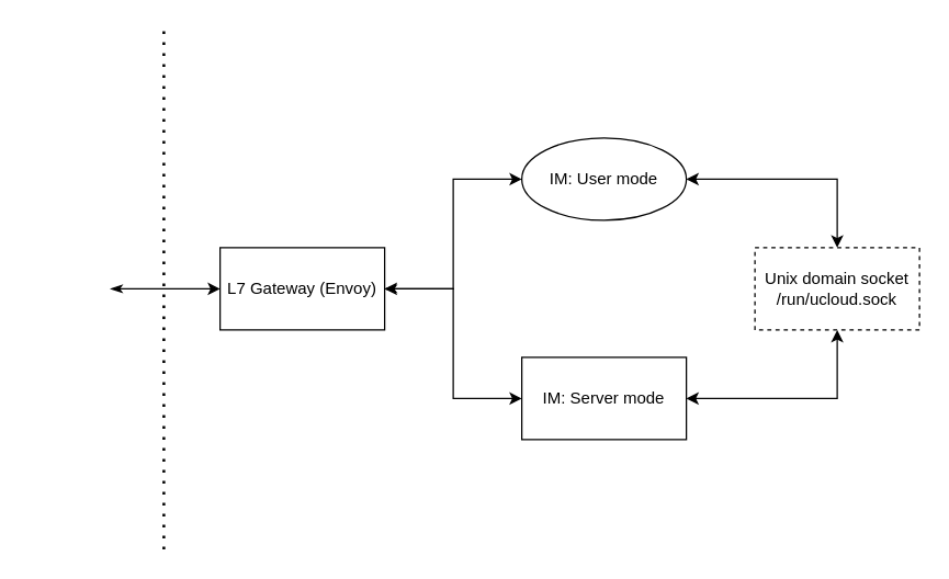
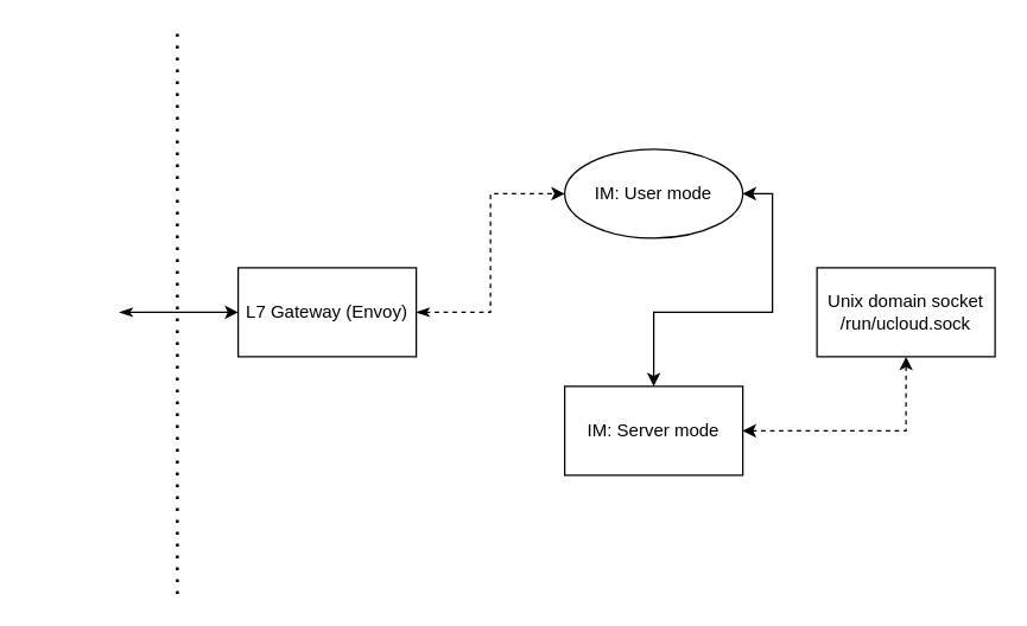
- <mxCell id="7" style="edgeStyle=orthogonalEdgeStyle;rounded=0;orthogonalLoop=1;jettySize=auto;html=1;exitX=1;exitY=0.5;exitDx=0;exitDy=0;entryX=0.5;entryY=0;entryDx=0;entryDy=0;startArrow=classic;startFill=1;" edge="1" parent="1" source="8" target="9"><mxGeometry relative="1" as="geometry" /></mxCell>
+ <mxCell id="7" style="edgeStyle=orthogonalEdgeStyle;rounded=0;orthogonalLoop=1;jettySize=auto;html=1;exitX=1;exitY=0.5;exitDx=0;exitDy=0;startArrow=classic;startFill=1;" edge="1" parent="1" source="8" target="6"><mxGeometry relative="1" as="geometry" /></mxCell>
- <mxCell id="2" style="edgeStyle=orthogonalEdgeStyle;rounded=0;orthogonalLoop=1;jettySize=auto;html=1;exitX=1;exitY=0.5;exitDx=0;exitDy=0;entryX=0;entryY=0.5;entryDx=0;entryDy=0;startArrow=classicThin;startFill=1;" edge="1" parent="1" source="4" target="8"><mxGeometry relative="1" as="geometry" /></mxCell>
+ <mxCell id="2" style="edgeStyle=orthogonalEdgeStyle;rounded=0;orthogonalLoop=1;jettySize=auto;html=1;exitX=1;exitY=0.5;exitDx=0;exitDy=0;entryX=0;entryY=0.5;entryDx=0;entryDy=0;startArrow=classicThin;startFill=1;dashed=1;" edge="1" parent="1" source="4" target="8"><mxGeometry relative="1" as="geometry" /></mxCell>
- <mxCell id="9" value="Unix domain socket&lt;br&gt;/run/ucloud.sock" style="rounded=0;whiteSpace=wrap;html=1;align=center;dashed=1;" vertex="1" parent="1"><mxGeometry x="550" y="180" width="120" height="60" as="geometry" /></mxCell>
+ <mxCell id="9" value="Unix domain socket&lt;br&gt;/run/ucloud.sock" style="rounded=0;whiteSpace=wrap;html=1;align=center;" vertex="1" parent="1"><mxGeometry x="550" y="180" width="120" height="60" as="geometry" /></mxCell>
- <mxCell id="3" style="edgeStyle=orthogonalEdgeStyle;rounded=0;orthogonalLoop=1;jettySize=auto;html=1;exitX=1;exitY=0.5;exitDx=0;exitDy=0;entryX=0;entryY=0.5;entryDx=0;entryDy=0;startArrow=classic;startFill=1;" edge="1" parent="1" source="4" target="6"><mxGeometry relative="1" as="geometry" /></mxCell>
- <mxCell id="5" style="edgeStyle=orthogonalEdgeStyle;rounded=0;orthogonalLoop=1;jettySize=auto;html=1;exitX=1;exitY=0.5;exitDx=0;exitDy=0;entryX=0.5;entryY=1;entryDx=0;entryDy=0;startArrow=classic;startFill=1;" edge="1" parent="1" source="6" target="9"><mxGeometry relative="1" as="geometry" /></mxCell>
+ <mxCell id="5" style="edgeStyle=orthogonalEdgeStyle;rounded=0;orthogonalLoop=1;jettySize=auto;html=1;exitX=1;exitY=0.5;exitDx=0;exitDy=0;entryX=0.5;entryY=1;entryDx=0;entryDy=0;startArrow=classic;startFill=1;dashed=1;" edge="1" parent="1" source="6" target="9"><mxGeometry relative="1" as="geometry" /></mxCell>
